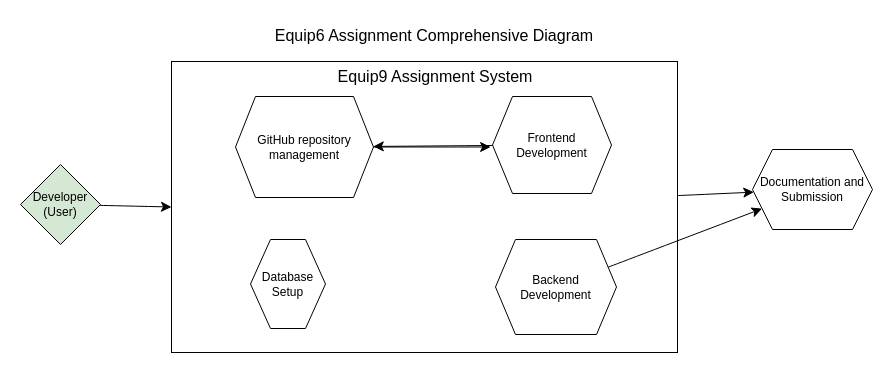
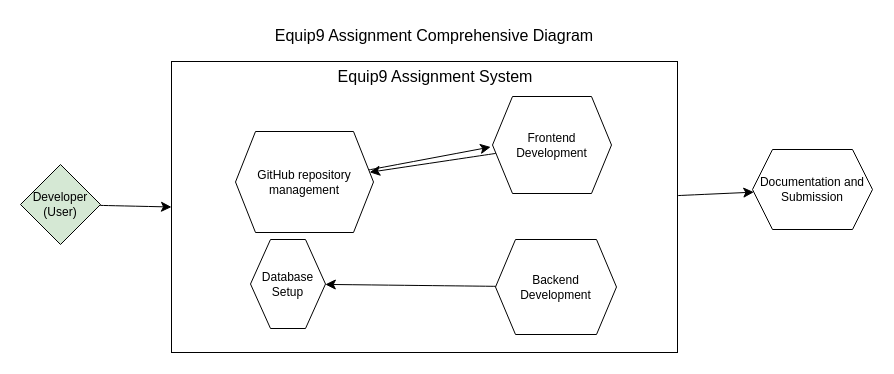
- <mxCell id="2" value="Equip6 Assignment Comprehensive Diagram" style="text;strokeColor=none;fillColor=none;html=1;align=center;verticalAlign=middle;whiteSpace=wrap;rounded=0;fontSize=16;" vertex="1" parent="1"><mxGeometry x="235" y="20" width="398" height="30" as="geometry" /></mxCell>
+ <mxCell id="2" value="Equip9 Assignment Comprehensive Diagram" style="text;strokeColor=none;fillColor=none;html=1;align=center;verticalAlign=middle;whiteSpace=wrap;rounded=0;fontSize=16;" vertex="1" parent="1"><mxGeometry x="235" y="20" width="398" height="30" as="geometry" /></mxCell>
- <mxCell id="8" value="GitHub repository management" style="shape=hexagon;perimeter=hexagonPerimeter2;whiteSpace=wrap;html=1;fixedSize=1;" vertex="1" parent="1"><mxGeometry x="235" y="96" width="138" height="101" as="geometry" /></mxCell>
+ <mxCell id="8" value="GitHub repository management" style="shape=hexagon;perimeter=hexagonPerimeter2;whiteSpace=wrap;html=1;fixedSize=1;" vertex="1" parent="1"><mxGeometry x="235" y="131" width="138" height="101" as="geometry" /></mxCell>
- <mxCell id="11" value="" style="edgeStyle=none;curved=1;rounded=0;orthogonalLoop=1;jettySize=auto;html=1;fontSize=12;startSize=8;endSize=8;" edge="1" parent="1" source="12" target="9"><mxGeometry relative="1" as="geometry" /></mxCell>
+ <mxCell id="11" value="" style="edgeStyle=none;curved=1;rounded=0;orthogonalLoop=1;jettySize=auto;html=1;fontSize=12;startSize=8;endSize=8;" edge="1" parent="1" source="12" target="10"><mxGeometry relative="1" as="geometry" /></mxCell>
